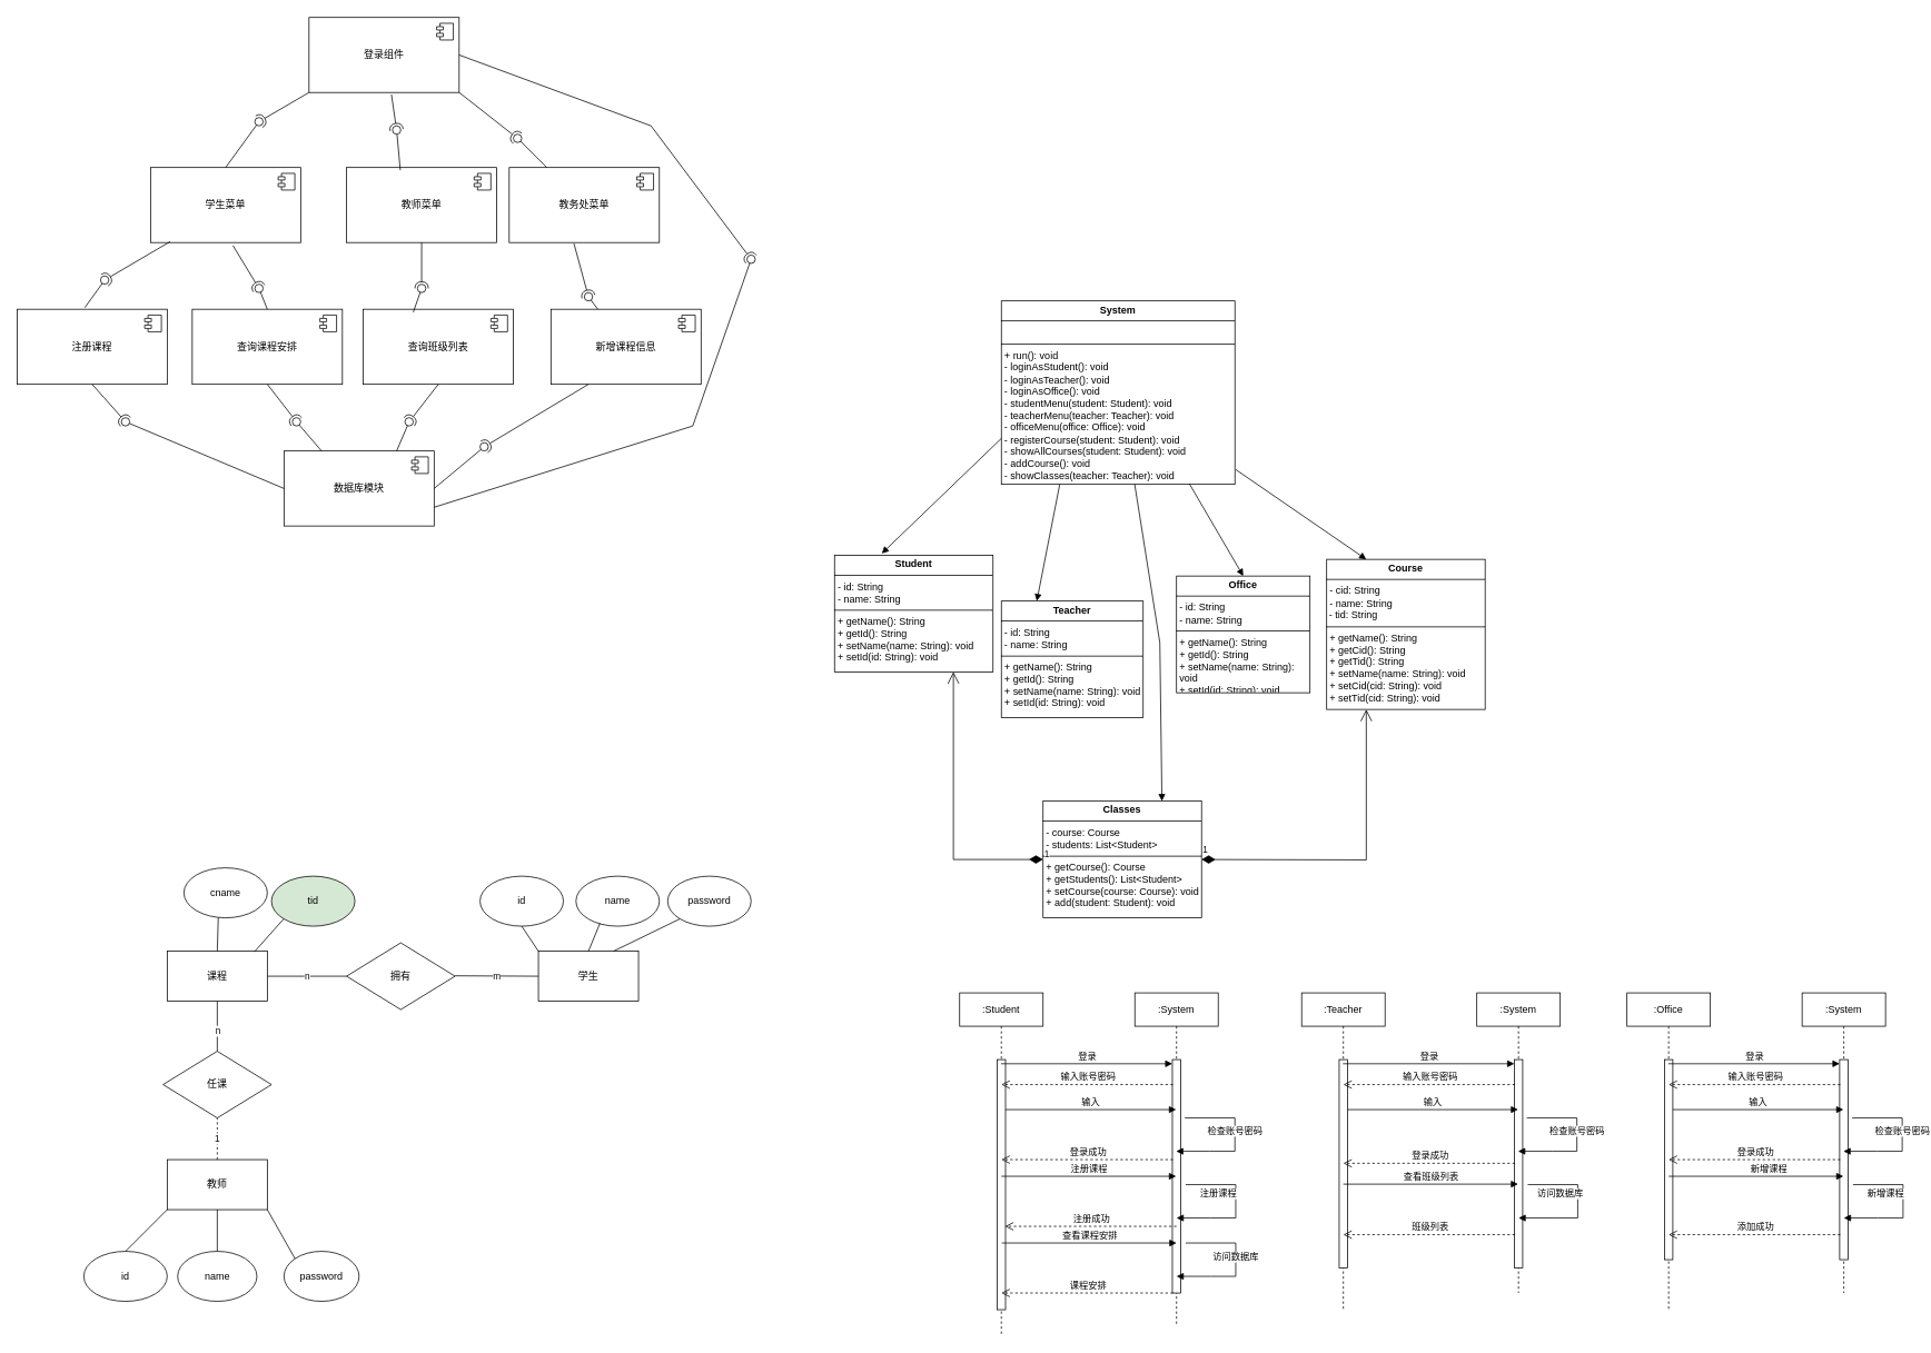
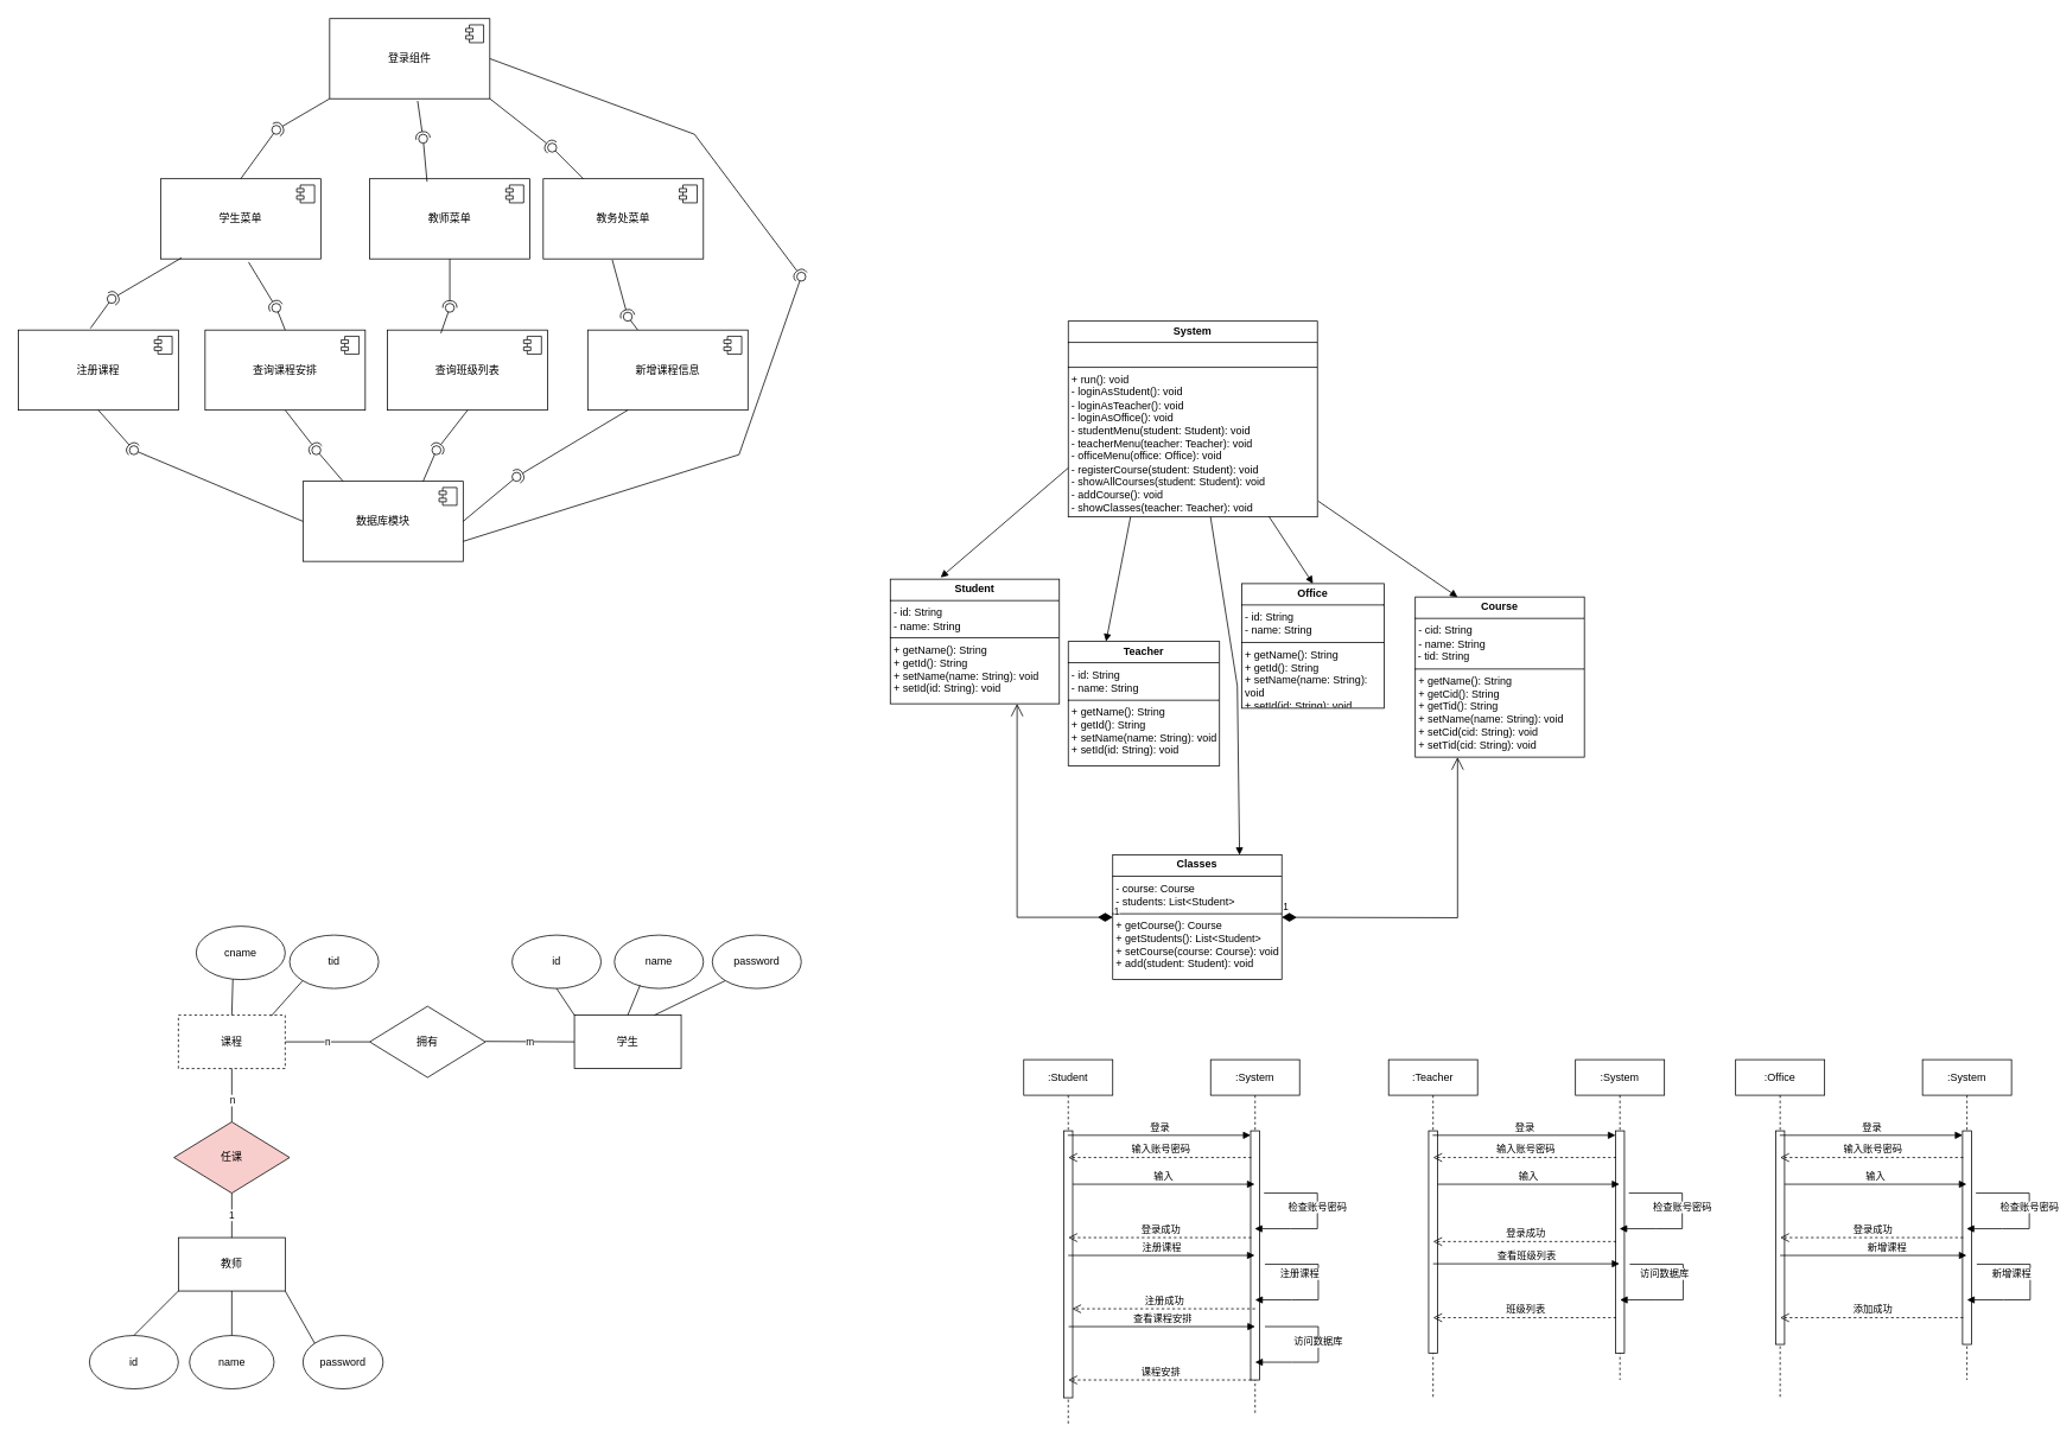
- <mxCell id="85" value="&lt;p style=&quot;margin:0px;margin-top:4px;text-align:center;&quot;&gt;&lt;b&gt;Student&lt;/b&gt;&lt;/p&gt;&lt;hr size=&quot;1&quot; style=&quot;border-style:solid;&quot;&gt;&lt;p style=&quot;margin:0px;margin-left:4px;&quot;&gt;- id: String&lt;/p&gt;&lt;p style=&quot;margin:0px;margin-left:4px;&quot;&gt;- name: String&lt;/p&gt;&lt;hr size=&quot;1&quot; style=&quot;border-style:solid;&quot;&gt;&lt;p style=&quot;margin:0px;margin-left:4px;&quot;&gt;+ getName(): String&lt;/p&gt;&lt;p style=&quot;margin:0px;margin-left:4px;&quot;&gt;+ getId(): String&lt;/p&gt;&lt;p style=&quot;margin:0px;margin-left:4px;&quot;&gt;+ setName(name: String&lt;span style=&quot;background-color: initial;&quot;&gt;): void&lt;/span&gt;&lt;/p&gt;&lt;p style=&quot;margin:0px;margin-left:4px;&quot;&gt;+ setId(id: String): void&lt;/p&gt;" style="verticalAlign=top;align=left;overflow=fill;html=1;whiteSpace=wrap;" vertex="1" parent="1"><mxGeometry x="1000" y="665" width="190" height="140" as="geometry" /></mxCell>
+ <mxCell id="85" value="&lt;p style=&quot;margin:0px;margin-top:4px;text-align:center;&quot;&gt;&lt;b&gt;Student&lt;/b&gt;&lt;/p&gt;&lt;hr size=&quot;1&quot; style=&quot;border-style:solid;&quot;&gt;&lt;p style=&quot;margin:0px;margin-left:4px;&quot;&gt;- id: String&lt;/p&gt;&lt;p style=&quot;margin:0px;margin-left:4px;&quot;&gt;- name: String&lt;/p&gt;&lt;hr size=&quot;1&quot; style=&quot;border-style:solid;&quot;&gt;&lt;p style=&quot;margin:0px;margin-left:4px;&quot;&gt;+ getName(): String&lt;/p&gt;&lt;p style=&quot;margin:0px;margin-left:4px;&quot;&gt;+ getId(): String&lt;/p&gt;&lt;p style=&quot;margin:0px;margin-left:4px;&quot;&gt;+ setName(name: String&lt;span style=&quot;background-color: initial;&quot;&gt;): void&lt;/span&gt;&lt;/p&gt;&lt;p style=&quot;margin:0px;margin-left:4px;&quot;&gt;+ setId(id: String): void&lt;/p&gt;" style="verticalAlign=top;align=left;overflow=fill;html=1;whiteSpace=wrap;" vertex="1" parent="1"><mxGeometry x="1000" y="650" width="190" height="140" as="geometry" /></mxCell>
- <mxCell id="55" value="&lt;p style=&quot;margin: 4px 0px 0px; text-align: center;&quot;&gt;&lt;b&gt;Office&lt;/b&gt;&lt;/p&gt;&lt;hr style=&quot;border-style: solid;&quot; size=&quot;1&quot;&gt;&lt;p style=&quot;margin: 0px 0px 0px 4px;&quot;&gt;- id: String&lt;/p&gt;&lt;p style=&quot;margin: 0px 0px 0px 4px;&quot;&gt;- name: String&lt;/p&gt;&lt;hr style=&quot;border-style: solid;&quot; size=&quot;1&quot;&gt;&lt;p style=&quot;margin: 0px 0px 0px 4px;&quot;&gt;+ getName(): String&lt;/p&gt;&lt;p style=&quot;margin: 0px 0px 0px 4px;&quot;&gt;+ getId(): String&lt;/p&gt;&lt;p style=&quot;margin: 0px 0px 0px 4px;&quot;&gt;+ setName(name: String): void&lt;/p&gt;&lt;p style=&quot;margin: 0px 0px 0px 4px;&quot;&gt;+ setId(id: String): void&lt;/p&gt;" style="verticalAlign=top;align=left;overflow=fill;html=1;whiteSpace=wrap;" vertex="1" parent="1"><mxGeometry x="1410" y="690" width="160" height="140" as="geometry" /></mxCell>
+ <mxCell id="55" value="&lt;p style=&quot;margin: 4px 0px 0px; text-align: center;&quot;&gt;&lt;b&gt;Office&lt;/b&gt;&lt;/p&gt;&lt;hr style=&quot;border-style: solid;&quot; size=&quot;1&quot;&gt;&lt;p style=&quot;margin: 0px 0px 0px 4px;&quot;&gt;- id: String&lt;/p&gt;&lt;p style=&quot;margin: 0px 0px 0px 4px;&quot;&gt;- name: String&lt;/p&gt;&lt;hr style=&quot;border-style: solid;&quot; size=&quot;1&quot;&gt;&lt;p style=&quot;margin: 0px 0px 0px 4px;&quot;&gt;+ getName(): String&lt;/p&gt;&lt;p style=&quot;margin: 0px 0px 0px 4px;&quot;&gt;+ getId(): String&lt;/p&gt;&lt;p style=&quot;margin: 0px 0px 0px 4px;&quot;&gt;+ setName(name: String): void&lt;/p&gt;&lt;p style=&quot;margin: 0px 0px 0px 4px;&quot;&gt;+ setId(id: String): void&lt;/p&gt;" style="verticalAlign=top;align=left;overflow=fill;html=1;whiteSpace=wrap;" vertex="1" parent="1"><mxGeometry x="1395" y="655" width="160" height="140" as="geometry" /></mxCell>
- <mxCell id="74" value="tid" style="ellipse;whiteSpace=wrap;html=1;fillColor=#d5e8d4;" vertex="1" parent="1"><mxGeometry x="325" y="1050" width="100" height="60" as="geometry" /></mxCell>
+ <mxCell id="74" value="tid" style="ellipse;whiteSpace=wrap;html=1;" vertex="1" parent="1"><mxGeometry x="325" y="1050" width="100" height="60" as="geometry" /></mxCell>
- <mxCell id="56" value="课程" style="rounded=0;whiteSpace=wrap;html=1;" vertex="1" parent="1"><mxGeometry x="200" y="1140" width="120" height="60" as="geometry" /></mxCell>
+ <mxCell id="56" value="课程" style="rounded=0;whiteSpace=wrap;html=1;dashed=1;" vertex="1" parent="1"><mxGeometry x="200" y="1140" width="120" height="60" as="geometry" /></mxCell>
- <mxCell id="57" value="任课" style="rhombus;whiteSpace=wrap;html=1;" vertex="1" parent="1"><mxGeometry x="195" y="1260" width="130" height="80" as="geometry" /></mxCell>
+ <mxCell id="57" value="任课" style="rhombus;whiteSpace=wrap;html=1;fillColor=#f8cecc;" vertex="1" parent="1"><mxGeometry x="195" y="1260" width="130" height="80" as="geometry" /></mxCell>
- <mxCell id="61" value="1" style="endArrow=none;html=1;rounded=0;entryX=0.5;entryY=1;entryDx=0;entryDy=0;exitX=0.5;exitY=0;exitDx=0;exitDy=0;dashed=1;" edge="1" parent="1" source="58" target="57"><mxGeometry width="50" height="50" relative="1" as="geometry"><mxPoint x="230" y="1410" as="sourcePoint" /><mxPoint x="280" y="1360" as="targetPoint" /></mxGeometry></mxCell>
+ <mxCell id="61" value="1" style="endArrow=none;html=1;rounded=0;entryX=0.5;entryY=1;entryDx=0;entryDy=0;exitX=0.5;exitY=0;exitDx=0;exitDy=0;" edge="1" parent="1" source="58" target="57"><mxGeometry width="50" height="50" relative="1" as="geometry"><mxPoint x="230" y="1410" as="sourcePoint" /><mxPoint x="280" y="1360" as="targetPoint" /></mxGeometry></mxCell>
